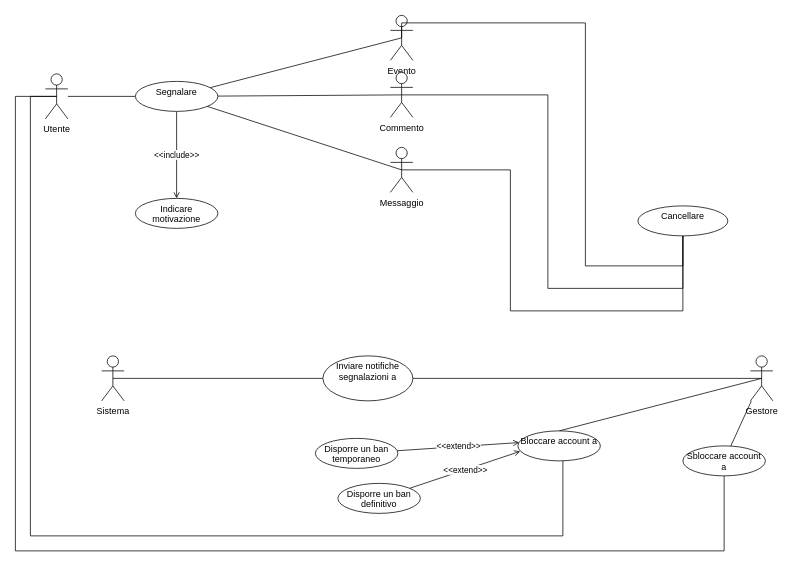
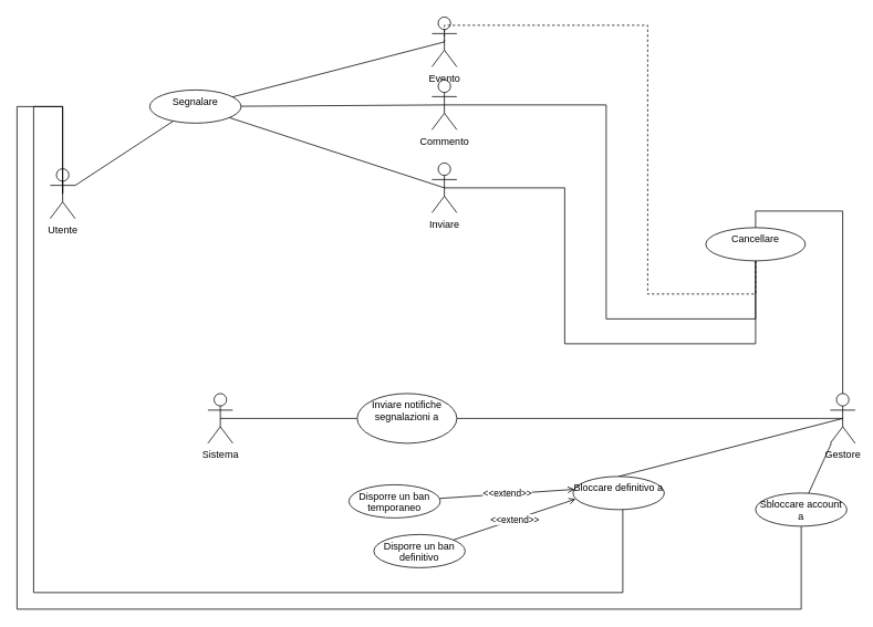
- <mxCell id="3" value="Utente" style="shape=umlActor;verticalLabelPosition=bottom;verticalAlign=top;html=1;outlineConnect=0;" parent="1" vertex="1"><mxGeometry x="60" y="98" width="30" height="60" as="geometry" /></mxCell>
+ <mxCell id="3" value="Utente" style="shape=umlActor;verticalLabelPosition=bottom;verticalAlign=top;html=1;outlineConnect=0;" parent="1" vertex="1"><mxGeometry x="60" y="203" width="30" height="60" as="geometry" /></mxCell>
- <mxCell id="23" style="edgeStyle=orthogonalEdgeStyle;rounded=0;orthogonalLoop=1;jettySize=auto;html=1;entryX=0.5;entryY=0.5;entryDx=0;entryDy=0;entryPerimeter=0;endArrow=none;endFill=0;" parent="1" source="26" target="20" edge="1"><mxGeometry relative="1" as="geometry"><Array as="points"><mxPoint x="910" y="354" /><mxPoint x="780" y="354" /><mxPoint x="780" y="30" /></Array></mxGeometry></mxCell>
+ <mxCell id="23" style="edgeStyle=orthogonalEdgeStyle;rounded=0;orthogonalLoop=1;jettySize=auto;html=1;entryX=0.5;entryY=0.5;entryDx=0;entryDy=0;entryPerimeter=0;endArrow=none;endFill=0;dashed=1;" parent="1" source="26" target="20" edge="1"><mxGeometry relative="1" as="geometry"><Array as="points"><mxPoint x="910" y="354" /><mxPoint x="780" y="354" /><mxPoint x="780" y="30" /></Array></mxGeometry></mxCell>
- <mxCell id="4" value="&amp;lt;&amp;lt;include&amp;gt;&amp;gt;" style="edgeStyle=none;rounded=0;orthogonalLoop=1;jettySize=auto;html=1;entryX=0.5;entryY=0;entryDx=0;entryDy=0;endArrow=open;endFill=0;" parent="1" source="8" target="9" edge="1"><mxGeometry relative="1" as="geometry" /></mxCell>
- <mxCell id="22" value="Messaggio" style="shape=umlActor;verticalLabelPosition=bottom;verticalAlign=top;html=1;outlineConnect=0;" parent="1" vertex="1"><mxGeometry x="520" y="196" width="30" height="60" as="geometry" /></mxCell>
+ <mxCell id="22" value="Inviare" style="shape=umlActor;verticalLabelPosition=bottom;verticalAlign=top;html=1;outlineConnect=0;" parent="1" vertex="1"><mxGeometry x="520" y="196" width="30" height="60" as="geometry" /></mxCell>
- <mxCell id="9" value="Indicare motivazione" style="ellipse;whiteSpace=wrap;html=1;verticalAlign=top;" parent="1" vertex="1"><mxGeometry x="180" y="264" width="110" height="40" as="geometry" /></mxCell>
+ <mxCell id="15" value="" style="edgeStyle=orthogonalEdgeStyle;rounded=0;orthogonalLoop=1;jettySize=auto;html=1;endArrow=none;endFill=0;entryX=0.5;entryY=0;entryDx=0;entryDy=0;" parent="1" source="16" target="26" edge="1"><mxGeometry relative="1" as="geometry"><Array as="points"><mxPoint x="1015" y="254" /><mxPoint x="910" y="254" /></Array></mxGeometry></mxCell>
- <mxCell id="11" value="Sistema" style="shape=umlActor;verticalLabelPosition=bottom;verticalAlign=top;html=1;outlineConnect=0;" parent="1" vertex="1"><mxGeometry x="135" y="474" width="30" height="60" as="geometry" /></mxCell>
+ <mxCell id="11" value="Sistema" style="shape=umlActor;verticalLabelPosition=bottom;verticalAlign=top;html=1;outlineConnect=0;" parent="1" vertex="1"><mxGeometry x="250" y="474" width="30" height="60" as="geometry" /></mxCell>
- <mxCell id="19" value="Bloccare account a" style="ellipse;whiteSpace=wrap;html=1;verticalAlign=top;" parent="1" vertex="1"><mxGeometry x="690" y="574" width="110" height="40" as="geometry" /></mxCell>
+ <mxCell id="19" value="Bloccare definitivo a" style="ellipse;whiteSpace=wrap;html=1;verticalAlign=top;" parent="1" vertex="1"><mxGeometry x="690" y="574" width="110" height="40" as="geometry" /></mxCell>
